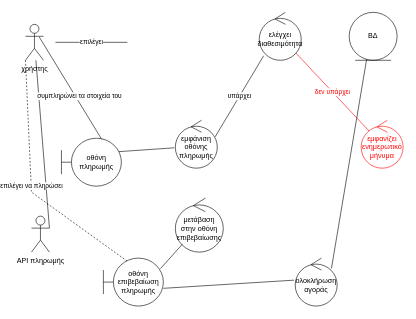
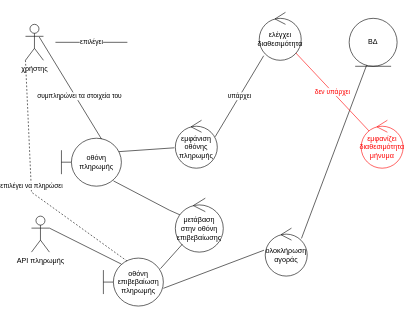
- <mxCell id="21" value="ΒΔ" style="ellipse;shape=umlEntity;whiteSpace=wrap;html=1;" vertex="1" parent="1"><mxGeometry x="560" y="20" width="80" height="80" as="geometry" /></mxCell>
+ <mxCell id="21" value="ΒΔ" style="ellipse;shape=umlEntity;whiteSpace=wrap;html=1;" vertex="1" parent="1"><mxGeometry x="560" y="30" width="80" height="80" as="geometry" /></mxCell>
- <mxCell id="8" value="" style="endArrow=none;html=1;rounded=0;exitX=1;exitY=0.333;exitDx=0;exitDy=0;exitPerimeter=0;" edge="1" parent="1" source="13" target="2"><mxGeometry width="50" height="50" relative="1" as="geometry"><mxPoint x="20" y="394" as="sourcePoint" /><mxPoint x="132.4" y="400" as="targetPoint" /></mxGeometry></mxCell>
+ <mxCell id="8" value="" style="endArrow=none;html=1;rounded=0;exitX=1;exitY=0.333;exitDx=0;exitDy=0;exitPerimeter=0;entryX=0.3;entryY=0.125;entryDx=0;entryDy=0;entryPerimeter=0;" edge="1" parent="1" source="13" target="12"><mxGeometry width="50" height="50" relative="1" as="geometry"><mxPoint x="20" y="394" as="sourcePoint" /><mxPoint x="132.4" y="400" as="targetPoint" /></mxGeometry></mxCell>
- <mxCell id="17" value="εμφανίζει ενημερωτικό μήνυμα" style="ellipse;shape=umlControl;whiteSpace=wrap;html=1;fontColor=#FF0000;strokeColor=#FF0000;" vertex="1" parent="1"><mxGeometry x="580" y="200" width="70" height="80" as="geometry" /></mxCell>
+ <mxCell id="17" value="εμφανίζει διαθεσιμότητα μήνυμα" style="ellipse;shape=umlControl;whiteSpace=wrap;html=1;fontColor=#FF0000;strokeColor=#FF0000;" vertex="1" parent="1"><mxGeometry x="580" y="200" width="70" height="80" as="geometry" /></mxCell>
+ <mxCell id="6" value="" style="endArrow=none;html=1;rounded=0;exitX=0.868;exitY=0.89;exitDx=0;exitDy=0;exitPerimeter=0;entryX=0.1;entryY=0.311;entryDx=0;entryDy=0;entryPerimeter=0;" edge="1" parent="1" source="20" target="11"><mxGeometry width="50" height="50" relative="1" as="geometry"><mxPoint x="174.4" y="297.2" as="sourcePoint" /><mxPoint x="310" y="380" as="targetPoint" /><Array as="points"><mxPoint x="260" y="350" /></Array></mxGeometry></mxCell>
- <mxCell id="15" value="ολοκλήρωση αγοράς" style="ellipse;shape=umlControl;whiteSpace=wrap;html=1;" vertex="1" parent="1"><mxGeometry x="470" y="430" width="70" height="80" as="geometry" /></mxCell>
+ <mxCell id="15" value="ολοκλήρωση αγοράς" style="ellipse;shape=umlControl;whiteSpace=wrap;html=1;" vertex="1" parent="1"><mxGeometry x="420" y="380" width="70" height="80" as="geometry" /></mxCell>
